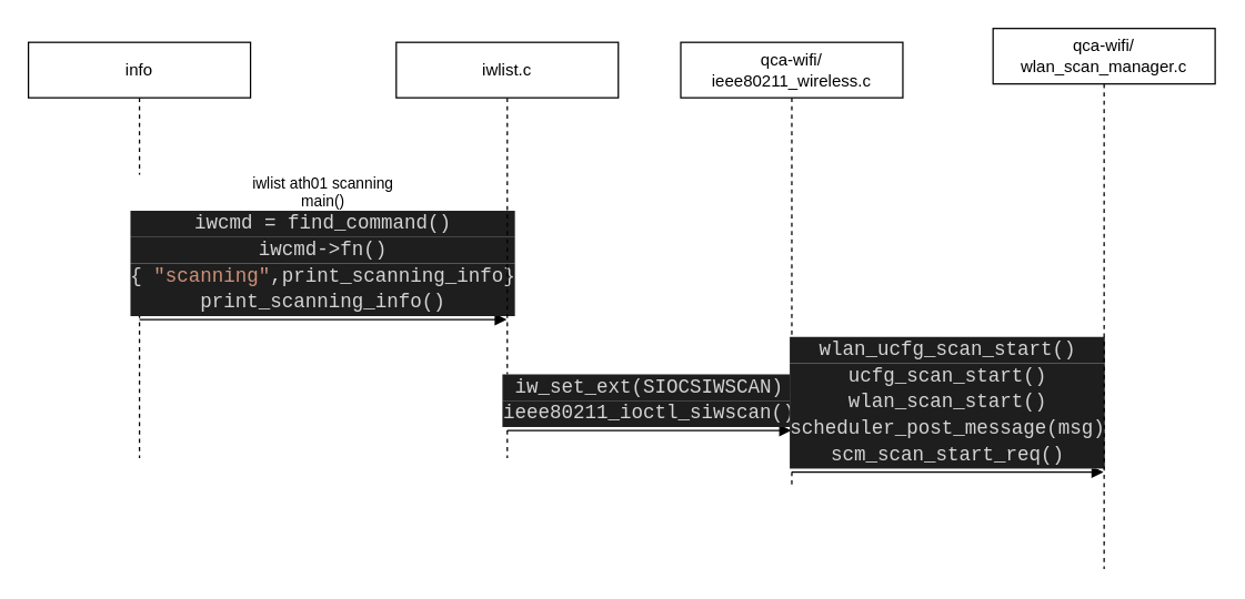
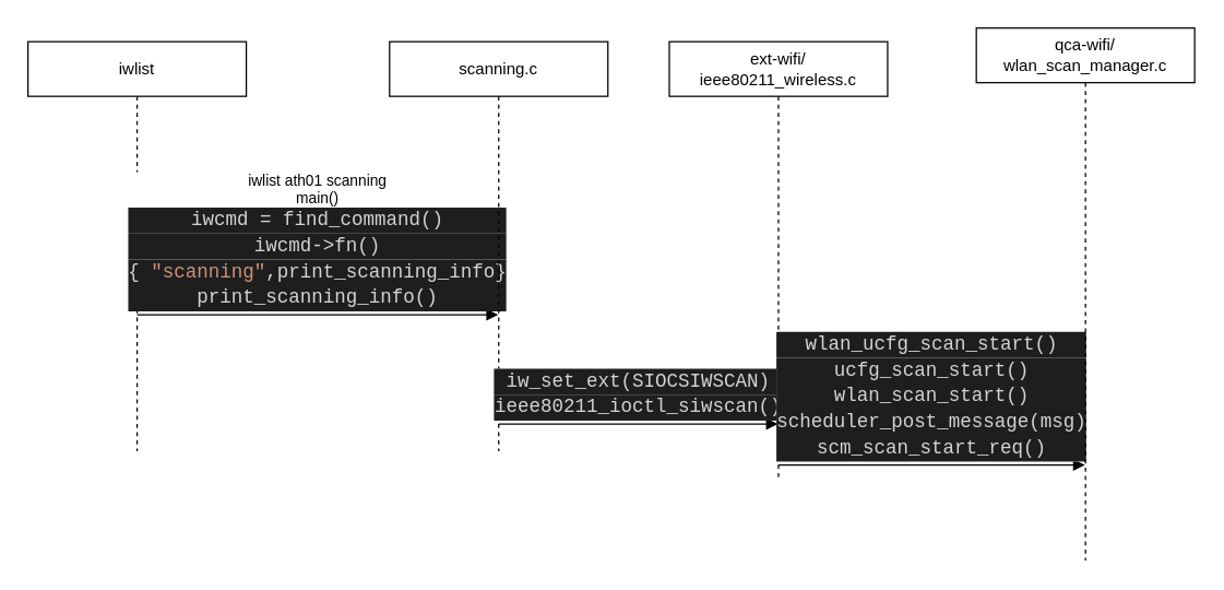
- <mxCell id="2" value="info" style="shape=umlLifeline;perimeter=lifelinePerimeter;whiteSpace=wrap;html=1;container=1;collapsible=0;recursiveResize=0;outlineConnect=0;" vertex="1" parent="1"><mxGeometry width="160" height="300" as="geometry" x="20" y="30" /></mxCell>
+ <mxCell id="2" value="iwlist" style="shape=umlLifeline;perimeter=lifelinePerimeter;whiteSpace=wrap;html=1;container=1;collapsible=0;recursiveResize=0;outlineConnect=0;" vertex="1" parent="1"><mxGeometry width="160" height="300" as="geometry" x="20" y="30" /></mxCell>
- <mxCell id="4" value="iwlist.c" style="shape=umlLifeline;perimeter=lifelinePerimeter;whiteSpace=wrap;html=1;container=1;collapsible=0;recursiveResize=0;outlineConnect=0;" vertex="1" parent="1"><mxGeometry x="285" width="160" height="300" as="geometry" y="30" /></mxCell>
+ <mxCell id="4" value="scanning.c" style="shape=umlLifeline;perimeter=lifelinePerimeter;whiteSpace=wrap;html=1;container=1;collapsible=0;recursiveResize=0;outlineConnect=0;" vertex="1" parent="1"><mxGeometry x="285" width="160" height="300" as="geometry" y="30" /></mxCell>
- <mxCell id="6" value="qca-wifi/&lt;br&gt;ieee80211_wireless.c" style="shape=umlLifeline;perimeter=lifelinePerimeter;whiteSpace=wrap;html=1;container=1;collapsible=0;recursiveResize=0;outlineConnect=0;" vertex="1" parent="1"><mxGeometry x="490" width="160" height="320" as="geometry" y="30" /></mxCell>
+ <mxCell id="6" value="ext-wifi/&lt;br&gt;ieee80211_wireless.c" style="shape=umlLifeline;perimeter=lifelinePerimeter;whiteSpace=wrap;html=1;container=1;collapsible=0;recursiveResize=0;outlineConnect=0;" vertex="1" parent="1"><mxGeometry x="490" width="160" height="320" as="geometry" y="30" /></mxCell>
